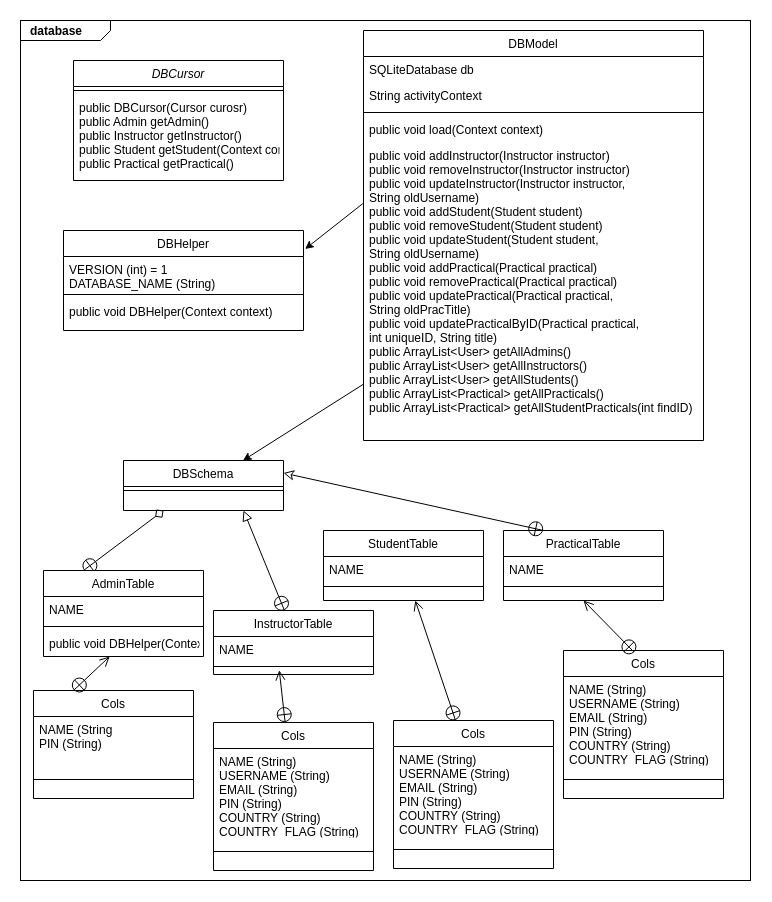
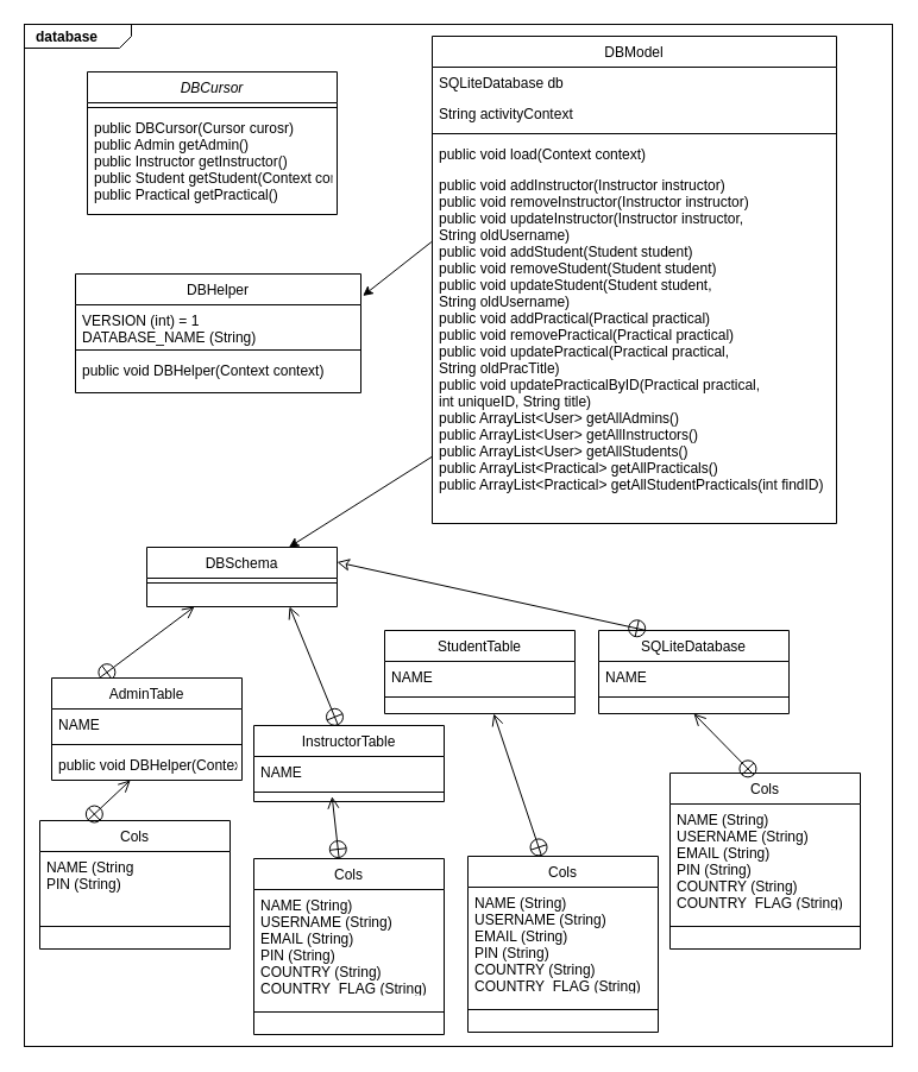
- <mxCell id="20" value="" style="endArrow=diamond;startArrow=circlePlus;endFill=0;startFill=0;endSize=8;html=1;exitX=0.25;exitY=0;exitDx=0;exitDy=0;entryX=0.25;entryY=1;entryDx=0;entryDy=0;" edge="1" parent="1" source="21" target="25"><mxGeometry width="160" relative="1" as="geometry"><mxPoint x="83" y="460" as="sourcePoint" /><mxPoint x="243" y="460" as="targetPoint" /></mxGeometry></mxCell>
+ <mxCell id="20" value="" style="endArrow=open;startArrow=circlePlus;endFill=0;startFill=0;endSize=8;html=1;exitX=0.25;exitY=0;exitDx=0;exitDy=0;entryX=0.25;entryY=1;entryDx=0;entryDy=0;" edge="1" parent="1" source="21" target="25"><mxGeometry width="160" relative="1" as="geometry"><mxPoint x="83" y="460" as="sourcePoint" /><mxPoint x="243" y="460" as="targetPoint" /></mxGeometry></mxCell>
- <mxCell id="30" value="" style="endArrow=block;startArrow=circlePlus;endFill=0;startFill=0;endSize=8;html=1;exitX=0.444;exitY=0.003;exitDx=0;exitDy=0;entryX=0.75;entryY=1;entryDx=0;entryDy=0;exitPerimeter=0;" edge="1" parent="1" source="10" target="25"><mxGeometry width="160" relative="1" as="geometry"><mxPoint x="238" y="550" as="sourcePoint" /><mxPoint x="288" y="470" as="targetPoint" /></mxGeometry></mxCell>
+ <mxCell id="30" value="" style="endArrow=open;startArrow=circlePlus;endFill=0;startFill=0;endSize=8;html=1;exitX=0.444;exitY=0.003;exitDx=0;exitDy=0;entryX=0.75;entryY=1;entryDx=0;entryDy=0;exitPerimeter=0;" edge="1" parent="1" source="10" target="25"><mxGeometry width="160" relative="1" as="geometry"><mxPoint x="238" y="550" as="sourcePoint" /><mxPoint x="288" y="470" as="targetPoint" /></mxGeometry></mxCell>
- <mxCell id="43" value="PracticalTable" style="swimlane;fontStyle=0;align=center;verticalAlign=top;childLayout=stackLayout;horizontal=1;startSize=26;horizontalStack=0;resizeParent=1;resizeLast=0;collapsible=1;marginBottom=0;rounded=0;shadow=0;strokeWidth=1;" vertex="1" parent="1"><mxGeometry x="503" y="530" width="160" height="70" as="geometry"><mxRectangle x="340" y="380" width="170" height="26" as="alternateBounds" /></mxGeometry></mxCell>
+ <mxCell id="43" value="SQLiteDatabase" style="swimlane;fontStyle=0;align=center;verticalAlign=top;childLayout=stackLayout;horizontal=1;startSize=26;horizontalStack=0;resizeParent=1;resizeLast=0;collapsible=1;marginBottom=0;rounded=0;shadow=0;strokeWidth=1;" vertex="1" parent="1"><mxGeometry x="503" y="530" width="160" height="70" as="geometry"><mxRectangle x="340" y="380" width="170" height="26" as="alternateBounds" /></mxGeometry></mxCell>
